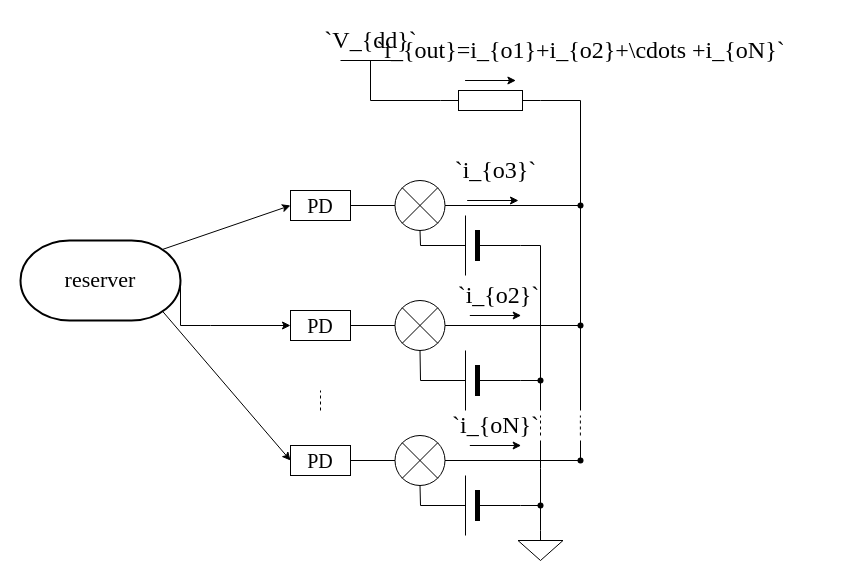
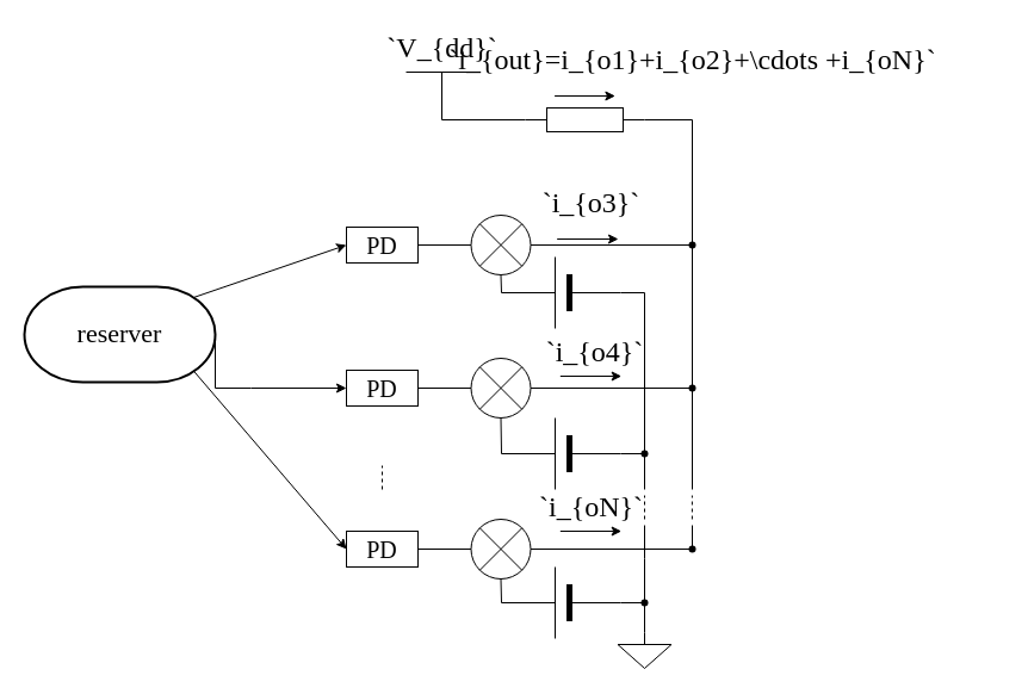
- <mxCell id="53" value="&lt;span style=&quot;font-size: 24px;&quot;&gt;`i_{o2}`&lt;/span&gt;" style="text;html=1;align=center;verticalAlign=middle;resizable=0;points=[];autosize=1;strokeColor=none;fillColor=none;fontSize=11;fontFamily=BKM-cmmi10;fontColor=default;" parent="1" vertex="1"><mxGeometry x="432.5" y="275" width="130" height="40" as="geometry" /></mxCell>
+ <mxCell id="53" value="&lt;span style=&quot;font-size: 24px;&quot;&gt;`i_{o4}`&lt;/span&gt;" style="text;html=1;align=center;verticalAlign=middle;resizable=0;points=[];autosize=1;strokeColor=none;fillColor=none;fontSize=11;fontFamily=BKM-cmmi10;fontColor=default;" parent="1" vertex="1"><mxGeometry x="432.5" y="275" width="130" height="40" as="geometry" /></mxCell>
